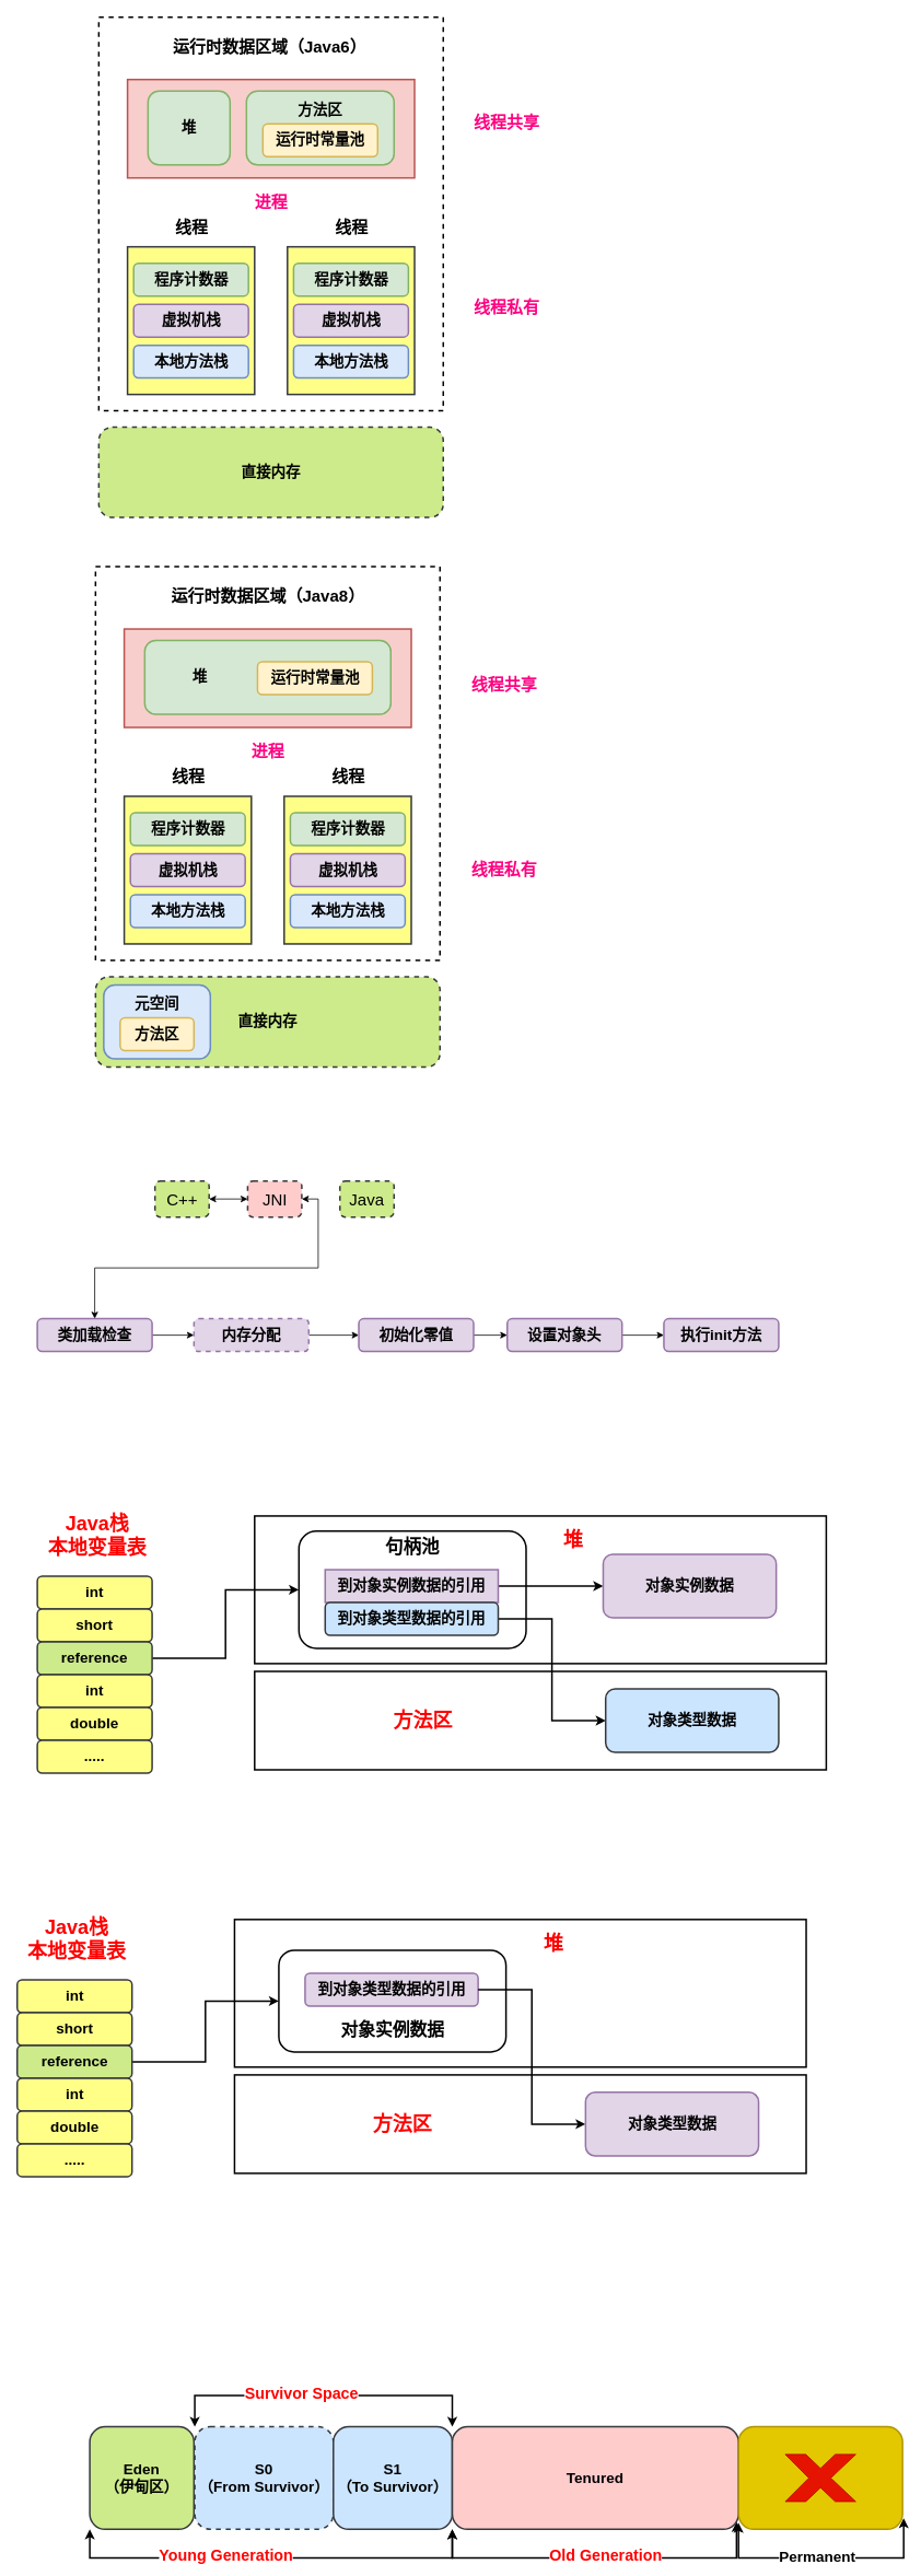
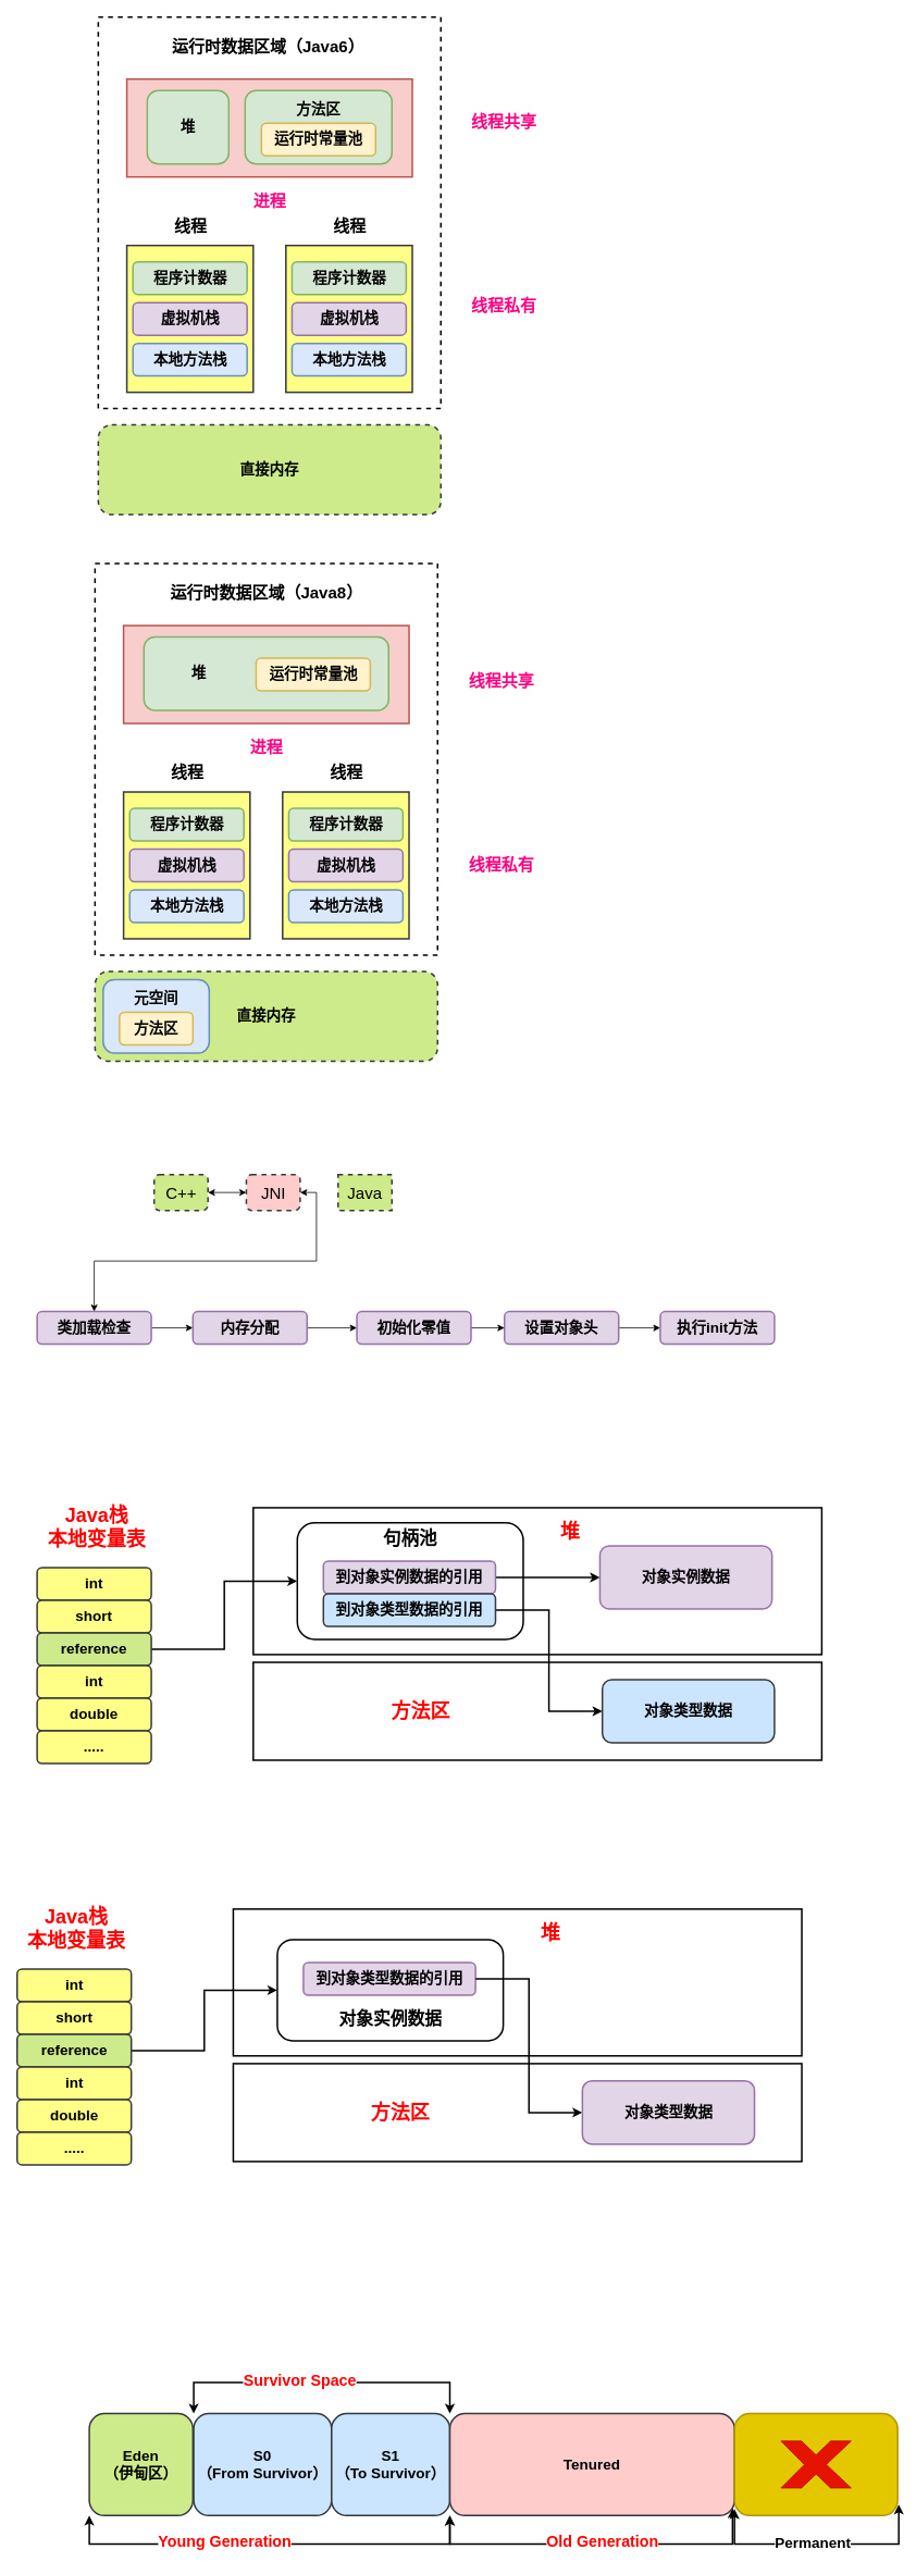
- <mxCell id="48" value="Java" style="rounded=1;whiteSpace=wrap;html=1;dashed=1;strokeWidth=2;fontSize=20;fillColor=#cdeb8b;strokeColor=#36393d;" parent="1" vertex="1"><mxGeometry x="414" y="1439" width="66" height="44" as="geometry" /></mxCell>
+ <mxCell id="48" value="Java" style="whiteSpace=wrap;html=1;dashed=1;strokeWidth=2;fontSize=20;fillColor=#cdeb8b;strokeColor=#36393d;rounded=0;" parent="1" vertex="1"><mxGeometry x="414" y="1439" width="66" height="44" as="geometry" /></mxCell>
- <mxCell id="54" value="&lt;font style=&quot;font-size: 18px&quot;&gt;&lt;b&gt;内存分配&lt;br&gt;&lt;/b&gt;&lt;/font&gt;" style="rounded=1;whiteSpace=wrap;html=1;strokeWidth=2;fillColor=#e1d5e7;strokeColor=#9673a6;dashed=1;" parent="1" vertex="1"><mxGeometry x="236" y="1607" width="140" height="40" as="geometry" /></mxCell>
+ <mxCell id="54" value="&lt;font style=&quot;font-size: 18px&quot;&gt;&lt;b&gt;内存分配&lt;br&gt;&lt;/b&gt;&lt;/font&gt;" style="rounded=1;whiteSpace=wrap;html=1;strokeWidth=2;fillColor=#e1d5e7;strokeColor=#9673a6;" parent="1" vertex="1"><mxGeometry x="236" y="1607" width="140" height="40" as="geometry" /></mxCell>
- <mxCell id="68" value="&lt;font style=&quot;font-size: 18px&quot;&gt;&lt;b&gt;到对象实例数据的引用&lt;br&gt;&lt;/b&gt;&lt;/font&gt;" style="whiteSpace=wrap;html=1;strokeWidth=2;fillColor=#e1d5e7;strokeColor=#9673a6;rounded=0;" parent="1" vertex="1"><mxGeometry x="396" y="1913" width="211" height="40" as="geometry" /></mxCell>
+ <mxCell id="68" value="&lt;font style=&quot;font-size: 18px&quot;&gt;&lt;b&gt;到对象实例数据的引用&lt;br&gt;&lt;/b&gt;&lt;/font&gt;" style="rounded=1;whiteSpace=wrap;html=1;strokeWidth=2;fillColor=#e1d5e7;strokeColor=#9673a6;" parent="1" vertex="1"><mxGeometry x="396" y="1913" width="211" height="40" as="geometry" /></mxCell>
- <mxCell id="99" value="&lt;font style=&quot;font-size: 18px&quot;&gt;&lt;b&gt;S0&lt;br&gt;（From Survivor）&lt;br&gt;&lt;/b&gt;&lt;/font&gt;" style="rounded=1;whiteSpace=wrap;html=1;strokeWidth=2;fillColor=#cce5ff;strokeColor=#36393d;dashed=1;" parent="1" vertex="1"><mxGeometry x="237" y="2958" width="169" height="125" as="geometry" /></mxCell>
+ <mxCell id="99" value="&lt;font style=&quot;font-size: 18px&quot;&gt;&lt;b&gt;S0&lt;br&gt;（From Survivor）&lt;br&gt;&lt;/b&gt;&lt;/font&gt;" style="rounded=1;whiteSpace=wrap;html=1;strokeWidth=2;fillColor=#cce5ff;strokeColor=#36393d;" parent="1" vertex="1"><mxGeometry x="237" y="2958" width="169" height="125" as="geometry" /></mxCell>
